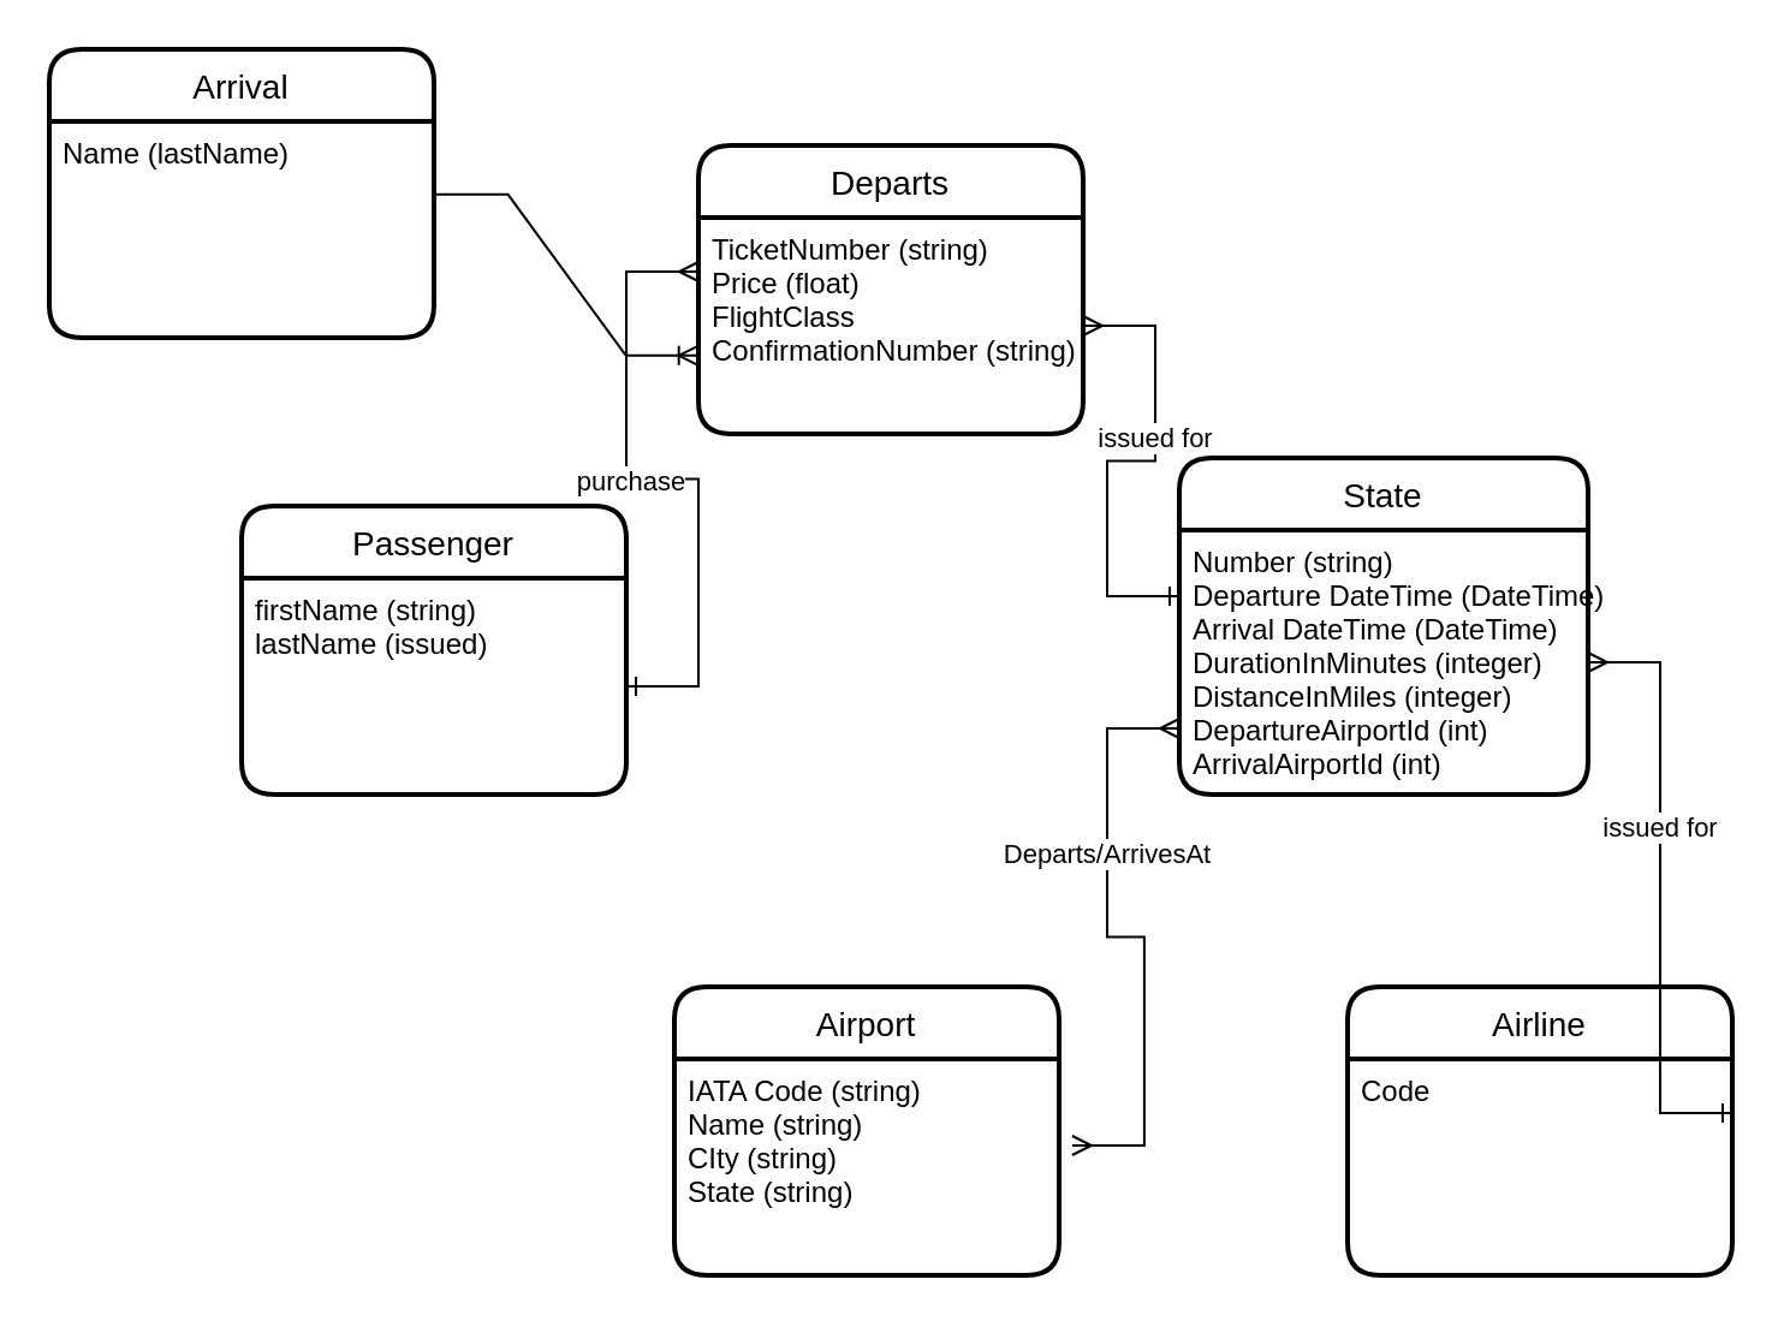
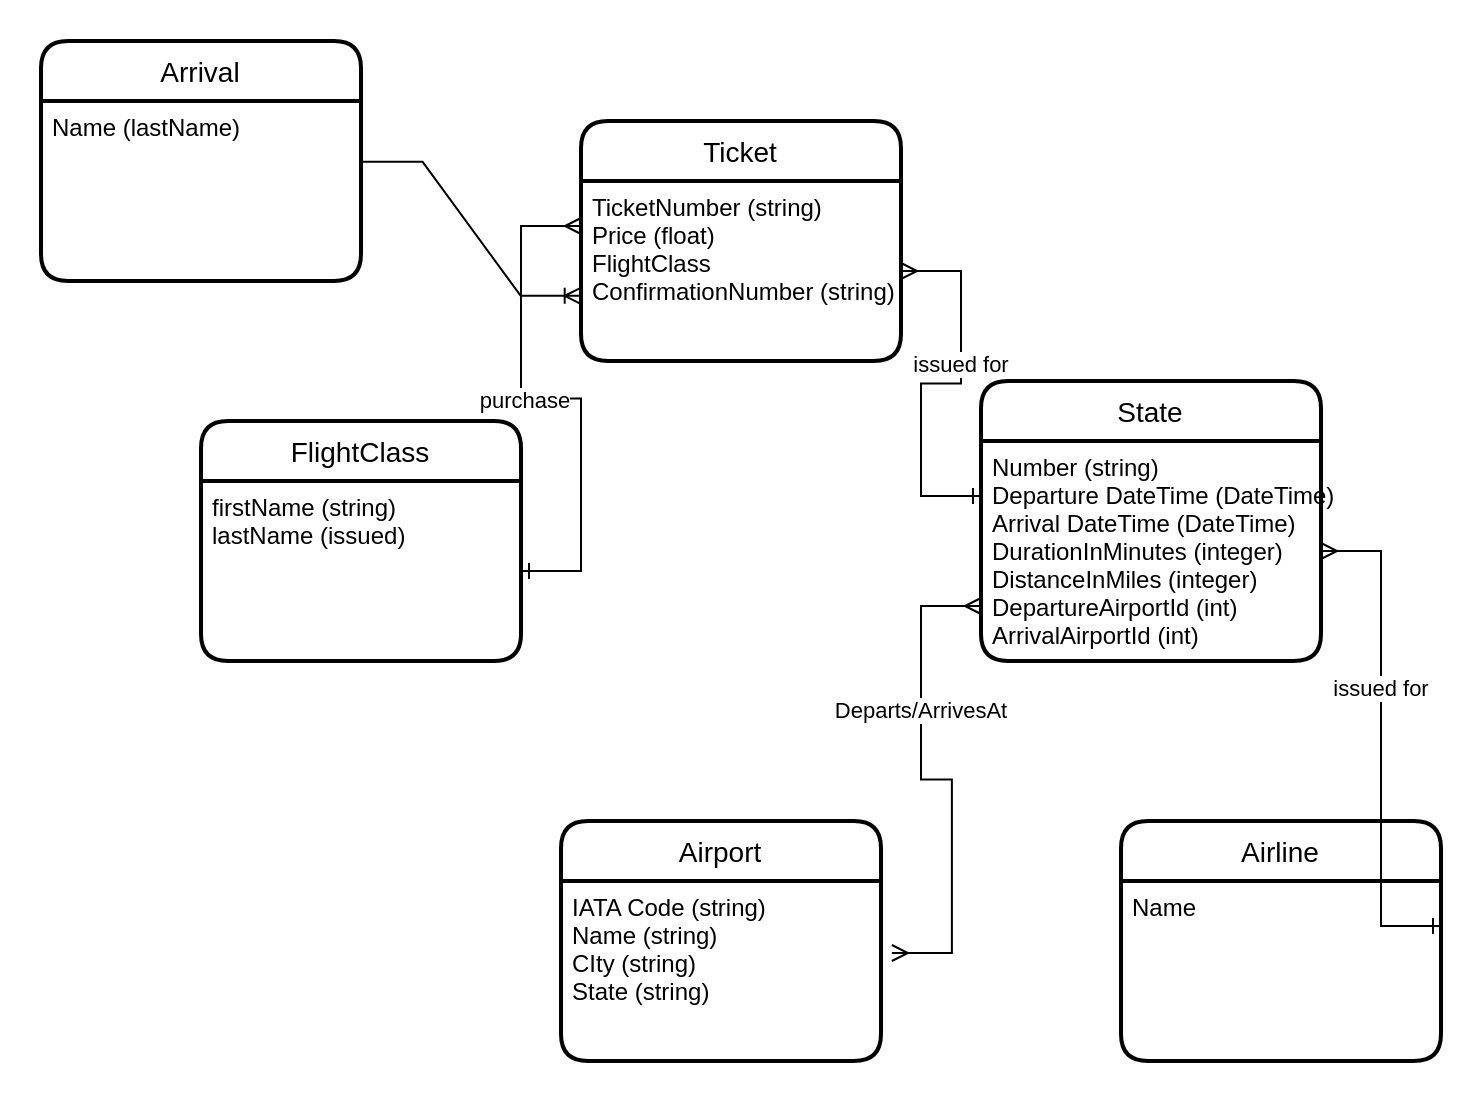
- <mxCell id="10" value="Departs" style="swimlane;childLayout=stackLayout;horizontal=1;startSize=30;horizontalStack=0;rounded=1;fontSize=14;fontStyle=0;strokeWidth=2;resizeParent=0;resizeLast=1;shadow=0;dashed=0;align=center;" vertex="1" parent="1"><mxGeometry x="290" y="60" width="160" height="120" as="geometry" /></mxCell>
+ <mxCell id="10" value="Ticket" style="swimlane;childLayout=stackLayout;horizontal=1;startSize=30;horizontalStack=0;rounded=1;fontSize=14;fontStyle=0;strokeWidth=2;resizeParent=0;resizeLast=1;shadow=0;dashed=0;align=center;" vertex="1" parent="1"><mxGeometry x="290" y="60" width="160" height="120" as="geometry" /></mxCell>
- <mxCell id="2" value="Passenger" style="swimlane;childLayout=stackLayout;horizontal=1;startSize=30;horizontalStack=0;rounded=1;fontSize=14;fontStyle=0;strokeWidth=2;resizeParent=0;resizeLast=1;shadow=0;dashed=0;align=center;" vertex="1" parent="1"><mxGeometry x="100" y="210" width="160" height="120" as="geometry" /></mxCell>
+ <mxCell id="2" value="FlightClass" style="swimlane;childLayout=stackLayout;horizontal=1;startSize=30;horizontalStack=0;rounded=1;fontSize=14;fontStyle=0;strokeWidth=2;resizeParent=0;resizeLast=1;shadow=0;dashed=0;align=center;" vertex="1" parent="1"><mxGeometry x="100" y="210" width="160" height="120" as="geometry" /></mxCell>
- <mxCell id="17" value="Code " style="align=left;strokeColor=none;fillColor=none;spacingLeft=4;fontSize=12;verticalAlign=top;resizable=0;rotatable=0;part=1;" vertex="1" parent="16"><mxGeometry y="30" width="160" height="90" as="geometry" /></mxCell>
+ <mxCell id="17" value="Name " style="align=left;strokeColor=none;fillColor=none;spacingLeft=4;fontSize=12;verticalAlign=top;resizable=0;rotatable=0;part=1;" vertex="1" parent="16"><mxGeometry y="30" width="160" height="90" as="geometry" /></mxCell>
